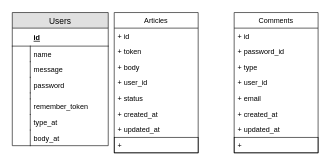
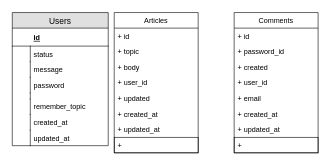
- <mxCell id="4" value="+ token" style="text;strokeColor=none;fillColor=none;align=left;verticalAlign=top;spacingLeft=4;spacingRight=4;overflow=hidden;rotatable=0;points=[[0,0.5],[1,0.5]];portConstraint=eastwest;" parent="2" vertex="1"><mxGeometry y="52" width="140" height="26" as="geometry" /></mxCell>
+ <mxCell id="4" value="+ topic" style="text;strokeColor=none;fillColor=none;align=left;verticalAlign=top;spacingLeft=4;spacingRight=4;overflow=hidden;rotatable=0;points=[[0,0.5],[1,0.5]];portConstraint=eastwest;" parent="2" vertex="1"><mxGeometry y="52" width="140" height="26" as="geometry" /></mxCell>
- <mxCell id="22" value="name" style="shape=partialRectangle;top=0;left=0;right=0;bottom=0;align=left;verticalAlign=top;fillColor=none;spacingLeft=34;spacingRight=4;overflow=hidden;rotatable=0;points=[[0,0.5],[1,0.5]];portConstraint=eastwest;dropTarget=0;fontSize=12;" vertex="1" parent="20"><mxGeometry y="56" width="160" height="26" as="geometry" /></mxCell>
+ <mxCell id="22" value="status" style="shape=partialRectangle;top=0;left=0;right=0;bottom=0;align=left;verticalAlign=top;fillColor=none;spacingLeft=34;spacingRight=4;overflow=hidden;rotatable=0;points=[[0,0.5],[1,0.5]];portConstraint=eastwest;dropTarget=0;fontSize=12;" vertex="1" parent="20"><mxGeometry y="56" width="160" height="26" as="geometry" /></mxCell>
- <mxCell id="14" value="+ type" style="text;strokeColor=none;fillColor=none;align=left;verticalAlign=top;spacingLeft=4;spacingRight=4;overflow=hidden;rotatable=0;points=[[0,0.5],[1,0.5]];portConstraint=eastwest;" parent="11" vertex="1"><mxGeometry y="78" width="140" height="26" as="geometry" /></mxCell>
+ <mxCell id="14" value="+ created" style="text;strokeColor=none;fillColor=none;align=left;verticalAlign=top;spacingLeft=4;spacingRight=4;overflow=hidden;rotatable=0;points=[[0,0.5],[1,0.5]];portConstraint=eastwest;" parent="11" vertex="1"><mxGeometry y="78" width="140" height="26" as="geometry" /></mxCell>
- <mxCell id="7" value="+ status" style="text;strokeColor=none;fillColor=none;align=left;verticalAlign=top;spacingLeft=4;spacingRight=4;overflow=hidden;rotatable=0;points=[[0,0.5],[1,0.5]];portConstraint=eastwest;" parent="2" vertex="1"><mxGeometry y="130" width="140" height="26" as="geometry" /></mxCell>
+ <mxCell id="7" value="+ updated" style="text;strokeColor=none;fillColor=none;align=left;verticalAlign=top;spacingLeft=4;spacingRight=4;overflow=hidden;rotatable=0;points=[[0,0.5],[1,0.5]];portConstraint=eastwest;" parent="2" vertex="1"><mxGeometry y="130" width="140" height="26" as="geometry" /></mxCell>
- <mxCell id="30" value="remember_token" style="shape=partialRectangle;top=0;left=0;right=0;bottom=0;align=left;verticalAlign=top;fillColor=none;spacingLeft=34;spacingRight=4;overflow=hidden;rotatable=0;points=[[0,0.5],[1,0.5]];portConstraint=eastwest;dropTarget=0;fontSize=12;" vertex="1" parent="20"><mxGeometry y="144" width="160" height="26" as="geometry" /></mxCell>
+ <mxCell id="30" value="remember_topic" style="shape=partialRectangle;top=0;left=0;right=0;bottom=0;align=left;verticalAlign=top;fillColor=none;spacingLeft=34;spacingRight=4;overflow=hidden;rotatable=0;points=[[0,0.5],[1,0.5]];portConstraint=eastwest;dropTarget=0;fontSize=12;" vertex="1" parent="20"><mxGeometry y="144" width="160" height="26" as="geometry" /></mxCell>
- <mxCell id="32" value="type_at" style="shape=partialRectangle;top=0;left=0;right=0;bottom=0;align=left;verticalAlign=top;fillColor=none;spacingLeft=34;spacingRight=4;overflow=hidden;rotatable=0;points=[[0,0.5],[1,0.5]];portConstraint=eastwest;dropTarget=0;fontSize=12;" vertex="1" parent="20"><mxGeometry y="170" width="160" height="26" as="geometry" /></mxCell>
+ <mxCell id="32" value="created_at" style="shape=partialRectangle;top=0;left=0;right=0;bottom=0;align=left;verticalAlign=top;fillColor=none;spacingLeft=34;spacingRight=4;overflow=hidden;rotatable=0;points=[[0,0.5],[1,0.5]];portConstraint=eastwest;dropTarget=0;fontSize=12;" vertex="1" parent="20"><mxGeometry y="170" width="160" height="26" as="geometry" /></mxCell>
- <mxCell id="34" value="body_at" style="shape=partialRectangle;top=0;left=0;right=0;bottom=0;align=left;verticalAlign=top;fillColor=none;spacingLeft=34;spacingRight=4;overflow=hidden;rotatable=0;points=[[0,0.5],[1,0.5]];portConstraint=eastwest;dropTarget=0;fontSize=12;" vertex="1" parent="20"><mxGeometry y="196" width="160" height="26" as="geometry" /></mxCell>
+ <mxCell id="34" value="updated_at" style="shape=partialRectangle;top=0;left=0;right=0;bottom=0;align=left;verticalAlign=top;fillColor=none;spacingLeft=34;spacingRight=4;overflow=hidden;rotatable=0;points=[[0,0.5],[1,0.5]];portConstraint=eastwest;dropTarget=0;fontSize=12;" vertex="1" parent="20"><mxGeometry y="196" width="160" height="26" as="geometry" /></mxCell>
